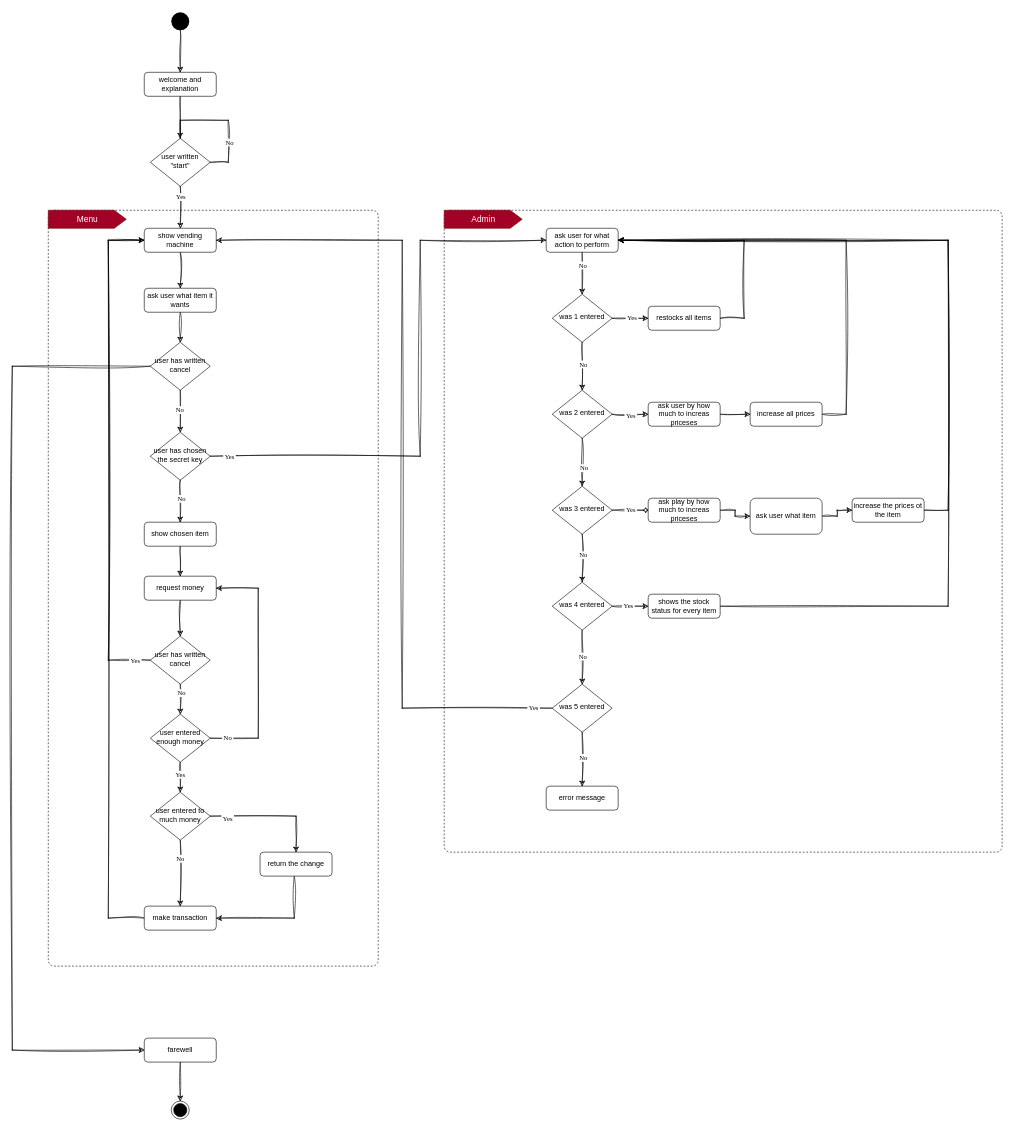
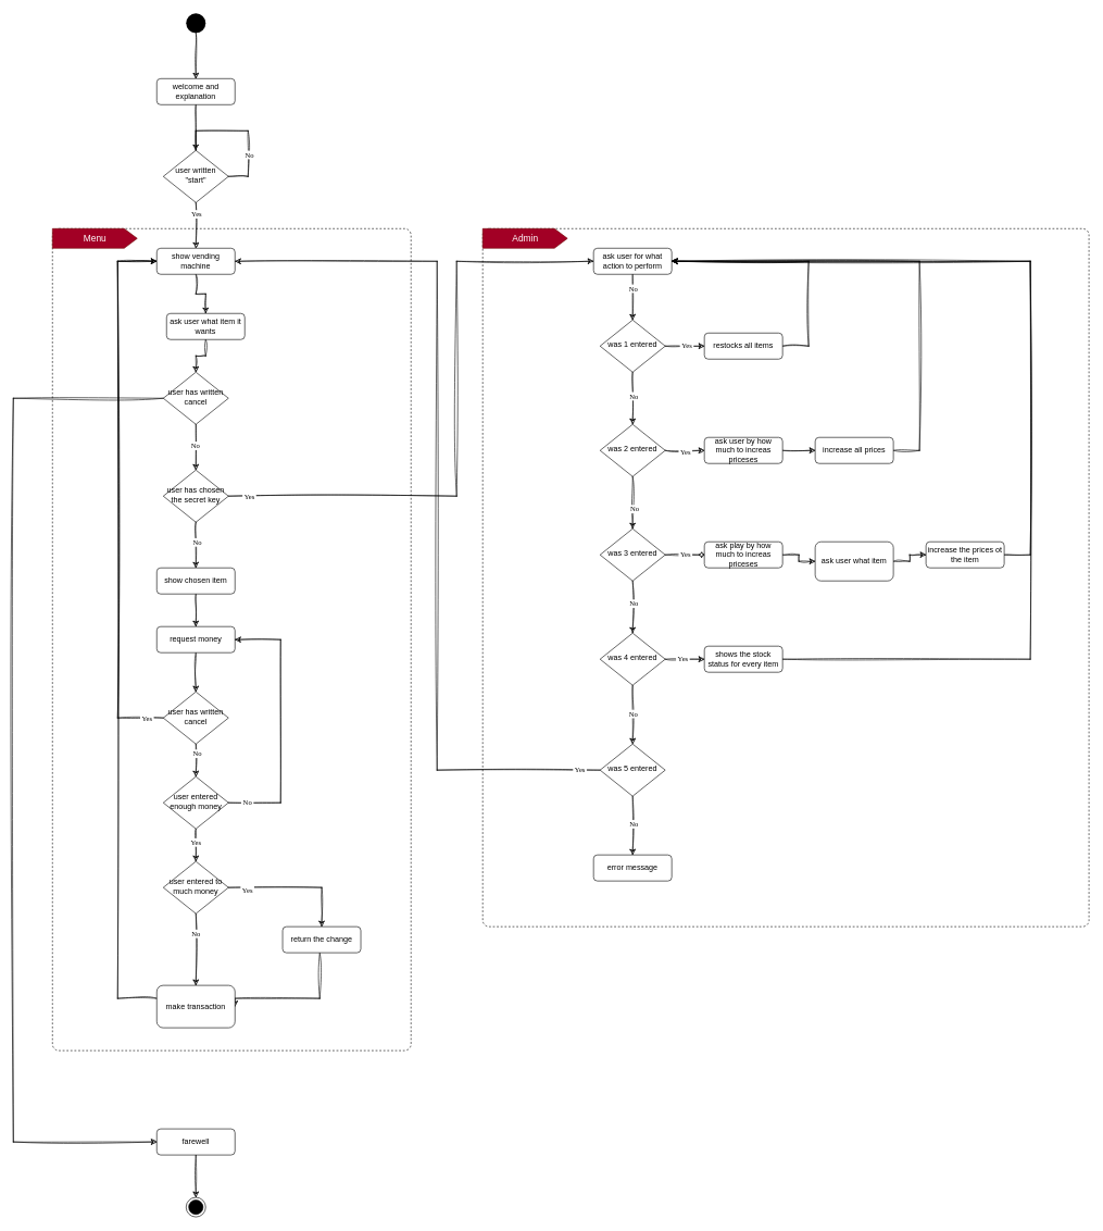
- <mxCell id="18" value="ask user what item it wants" style="rounded=1;whiteSpace=wrap;html=1;fontSize=12;glass=0;strokeWidth=1;shadow=0;" vertex="1" parent="1"><mxGeometry x="240" y="480" width="120" height="40" as="geometry" /></mxCell>
+ <mxCell id="18" value="ask user what item it wants" style="rounded=1;whiteSpace=wrap;html=1;fontSize=12;glass=0;strokeWidth=1;shadow=0;" vertex="1" parent="1"><mxGeometry x="255" y="480" width="120" height="40" as="geometry" /></mxCell>
- <mxCell id="55" value="make transaction" style="rounded=1;whiteSpace=wrap;html=1;fontSize=12;glass=0;strokeWidth=1;shadow=0;" vertex="1" parent="1"><mxGeometry x="240" y="1510" width="120" height="40" as="geometry" /></mxCell>
+ <mxCell id="55" value="make transaction" style="rounded=1;whiteSpace=wrap;html=1;fontSize=12;glass=0;strokeWidth=1;shadow=0;" vertex="1" parent="1"><mxGeometry x="240" y="1510" width="120" height="65" as="geometry" /></mxCell>
